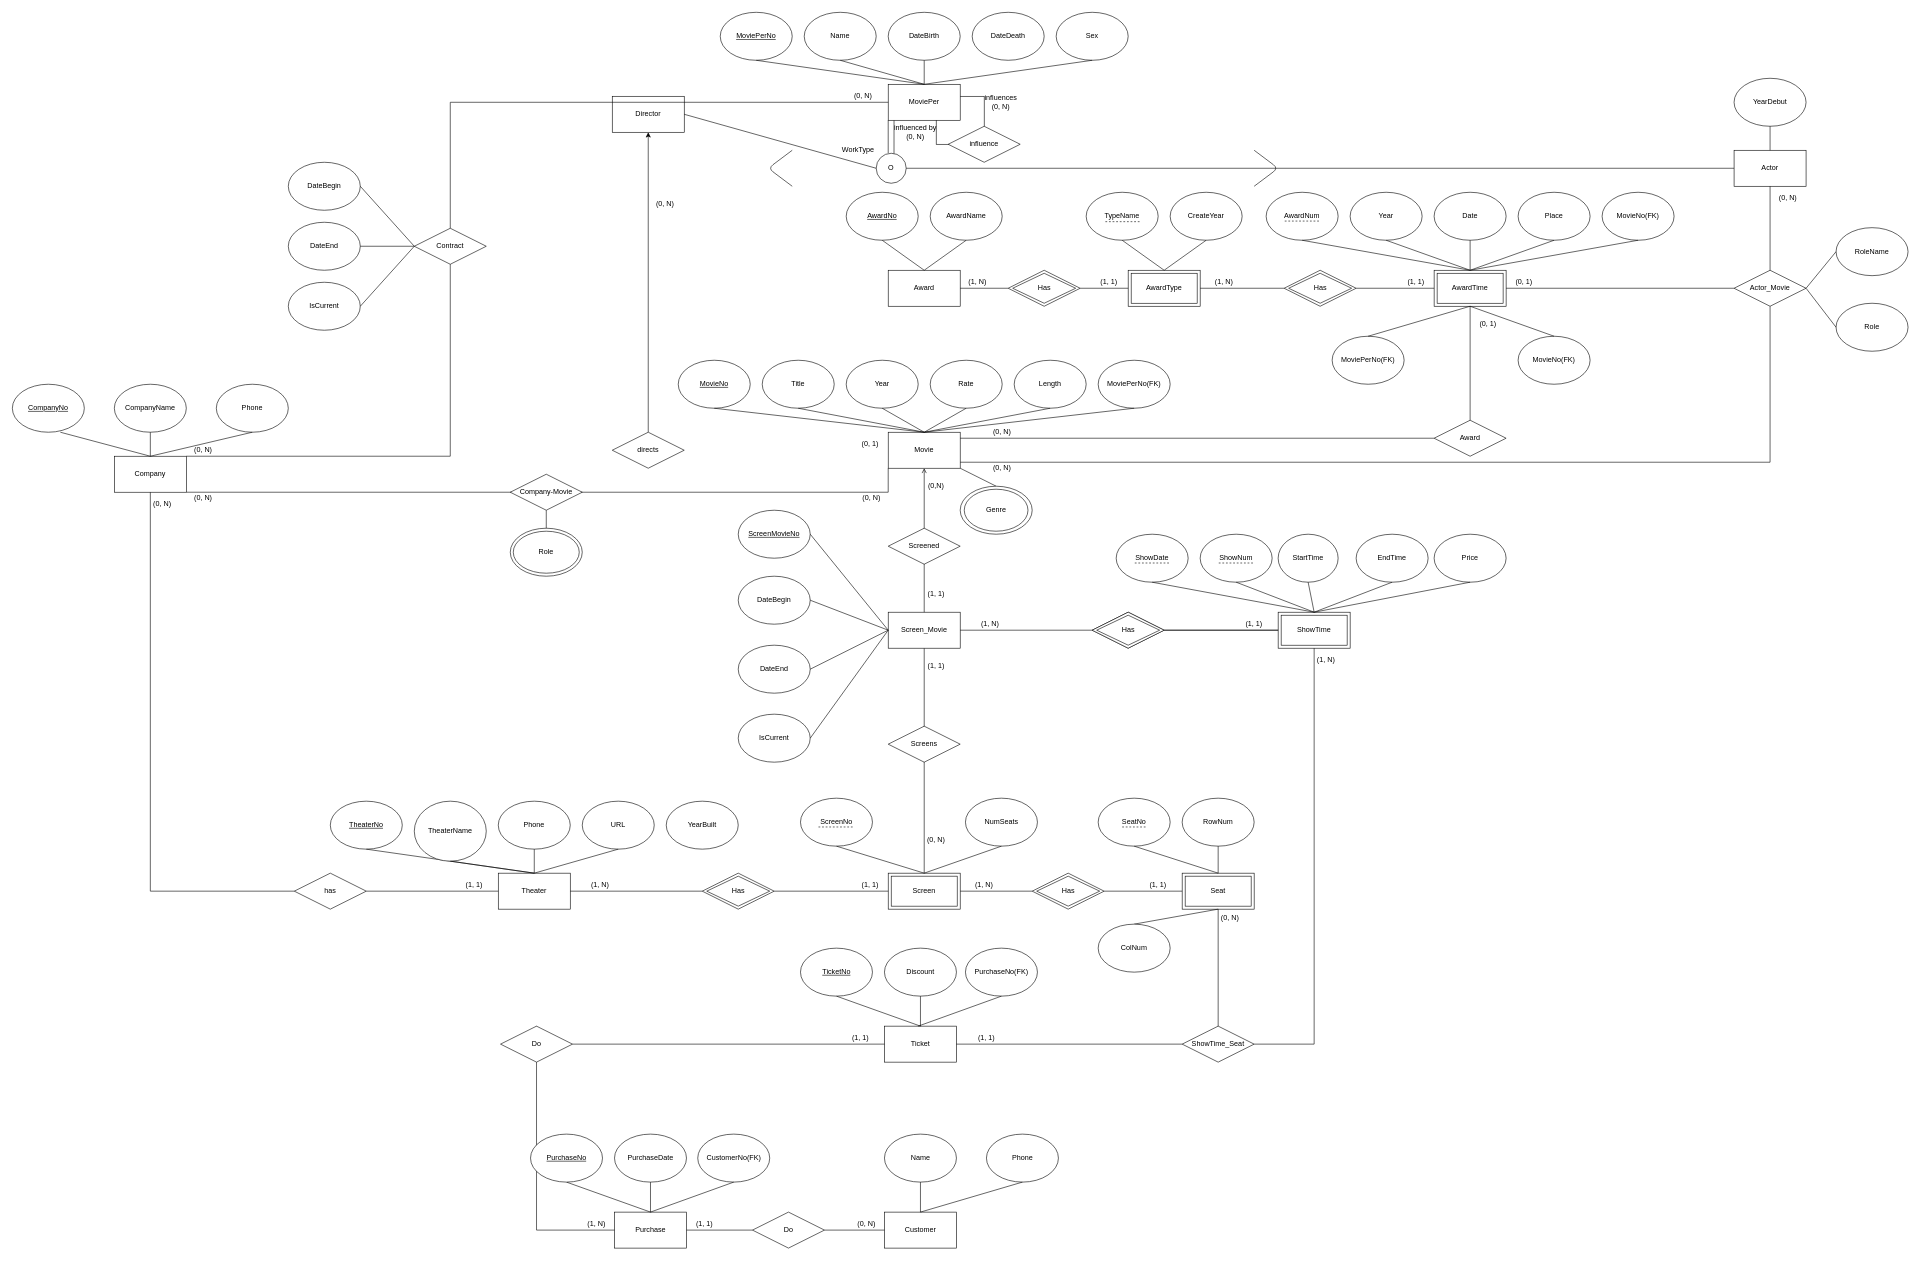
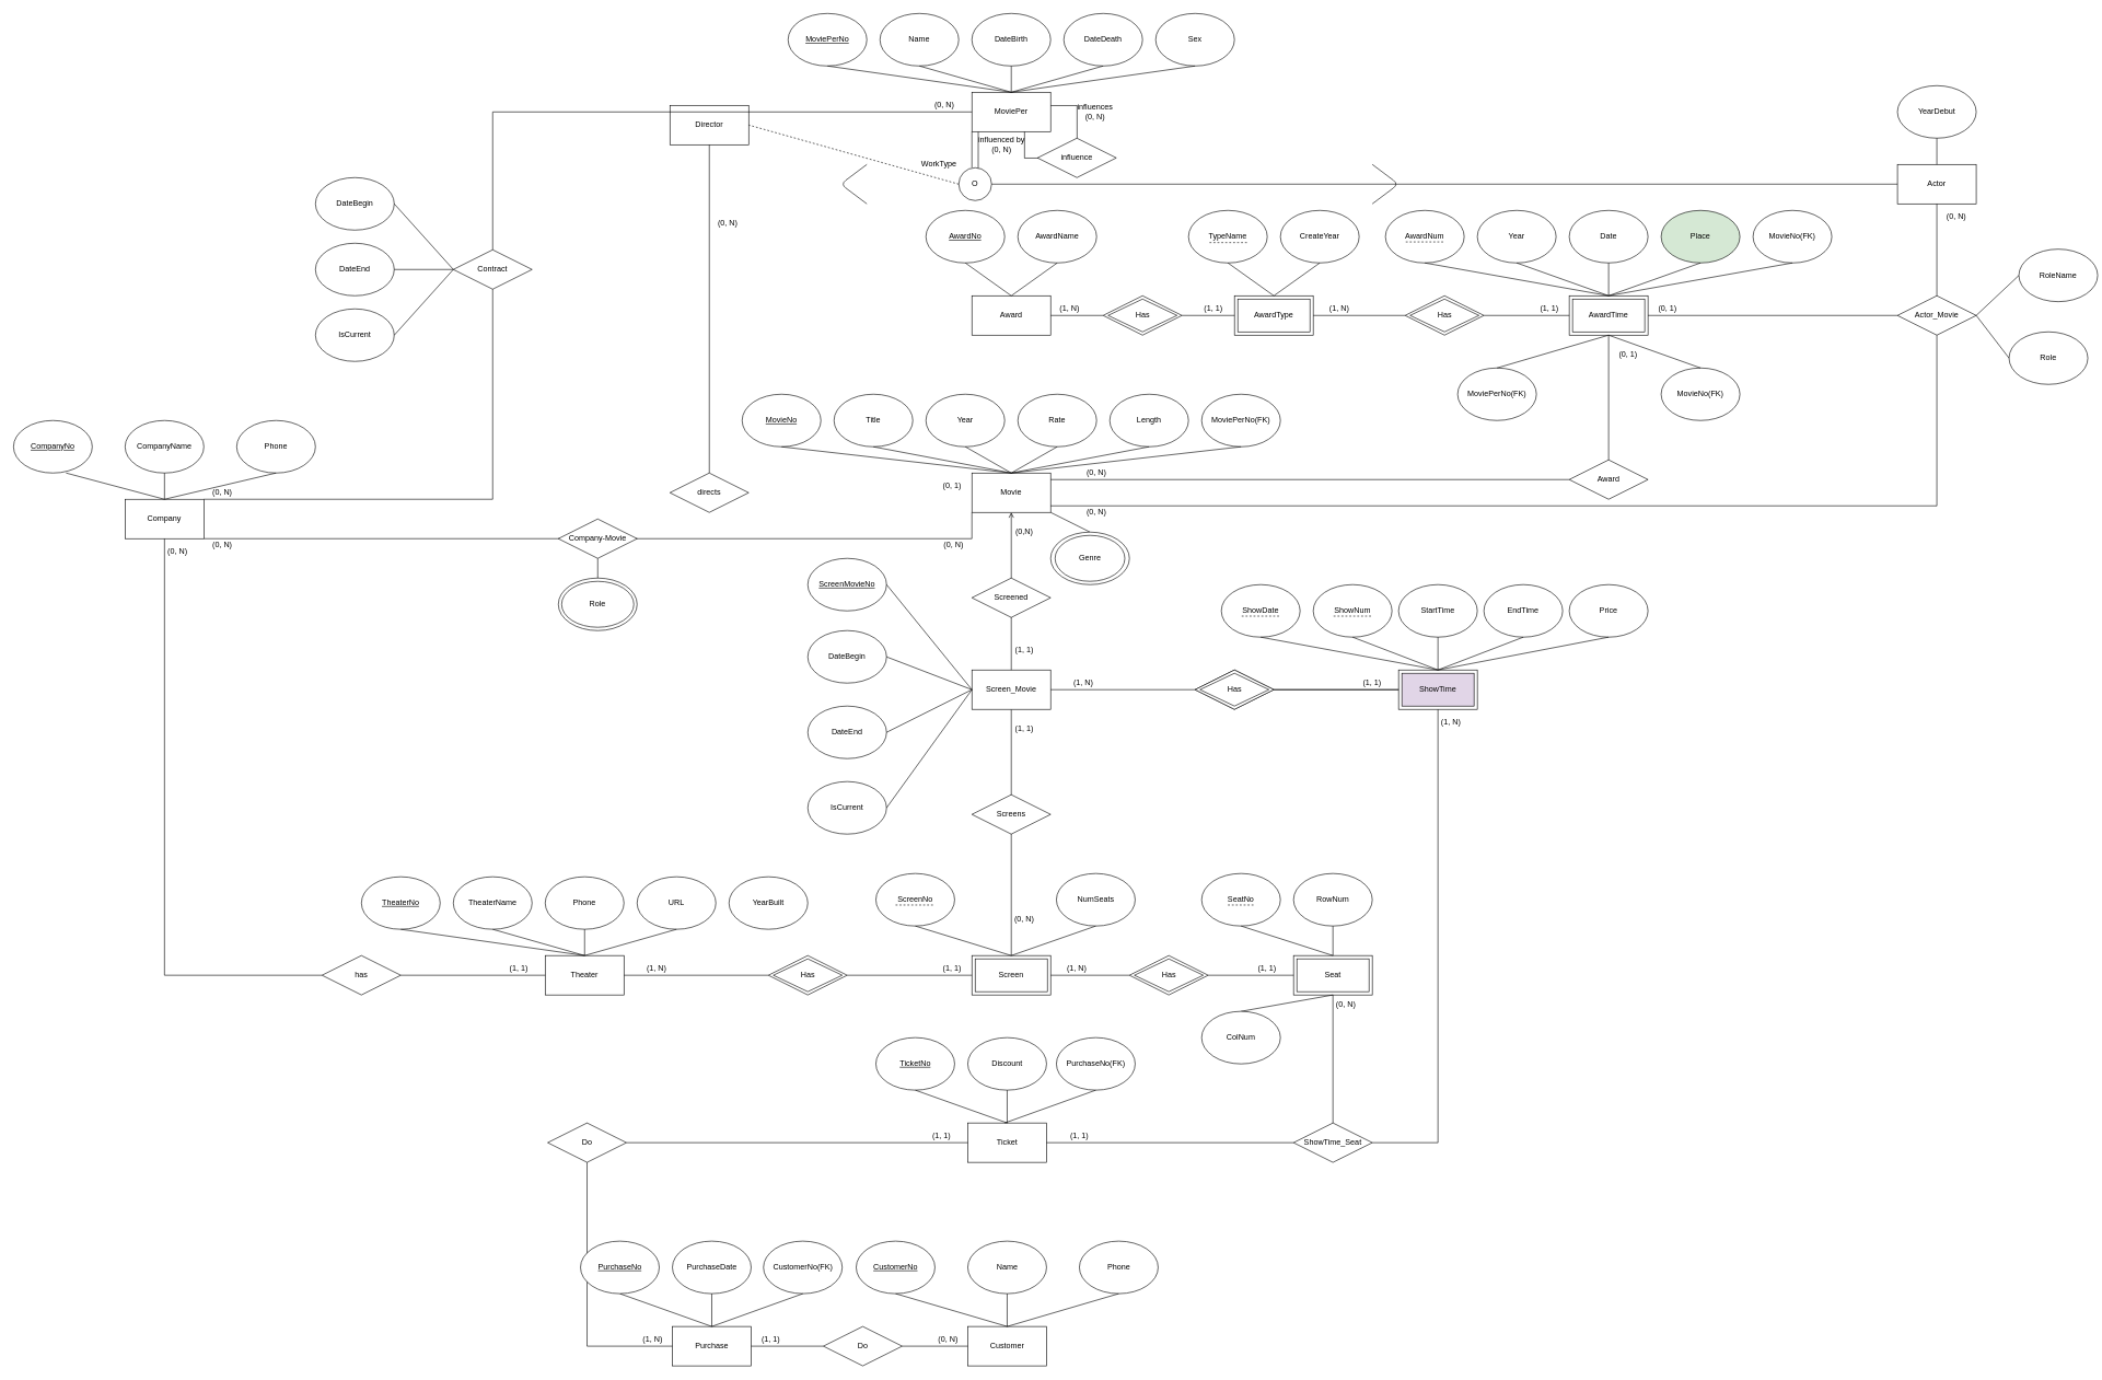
+ <mxCell id="22" value="" style="endArrow=none;html=1;entryX=0.5;entryY=1;entryDx=0;entryDy=0;exitX=0.5;exitY=0;exitDx=0;exitDy=0;" edge="1" parent="1" source="16" target="21"><mxGeometry width="50" height="50" relative="1" as="geometry"><mxPoint x="1720" y="190" as="sourcePoint" /><mxPoint x="1770" y="140" as="targetPoint" /></mxGeometry></mxCell>
- <mxCell id="161" value="" style="endArrow=classic;html=1;entryX=0.5;entryY=1;entryDx=0;entryDy=0;exitX=0.5;exitY=0;exitDx=0;exitDy=0;" edge="1" parent="1" source="162" target="160"><mxGeometry width="50" height="50" relative="1" as="geometry"><mxPoint x="1080" y="720" as="sourcePoint" /><mxPoint x="1490" y="500" as="targetPoint" /></mxGeometry></mxCell>
+ <mxCell id="161" value="" style="endArrow=none;html=1;entryX=0.5;entryY=1;entryDx=0;entryDy=0;exitX=0.5;exitY=0;exitDx=0;exitDy=0;" edge="1" parent="1" source="162" target="160"><mxGeometry width="50" height="50" relative="1" as="geometry"><mxPoint x="1080" y="720" as="sourcePoint" /><mxPoint x="1490" y="500" as="targetPoint" /></mxGeometry></mxCell>
- <mxCell id="246" value="" style="endArrow=none;html=1;entryX=1;entryY=0.5;entryDx=0;entryDy=0;exitX=0;exitY=0.5;exitDx=0;exitDy=0;" edge="1" parent="1" source="242" target="160"><mxGeometry width="50" height="50" relative="1" as="geometry"><mxPoint x="1330" y="520" as="sourcePoint" /><mxPoint x="1380" y="470" as="targetPoint" /></mxGeometry></mxCell>
+ <mxCell id="246" value="" style="endArrow=none;html=1;entryX=1;entryY=0.5;entryDx=0;entryDy=0;exitX=0;exitY=0.5;exitDx=0;exitDy=0;dashed=1;" edge="1" parent="1" source="242" target="160"><mxGeometry width="50" height="50" relative="1" as="geometry"><mxPoint x="1330" y="520" as="sourcePoint" /><mxPoint x="1380" y="470" as="targetPoint" /></mxGeometry></mxCell>
- <mxCell id="103" value="Place" style="ellipse;whiteSpace=wrap;html=1;fontStyle=0" vertex="1" parent="1"><mxGeometry x="2530" y="320" width="120" height="80" as="geometry" /></mxCell>
+ <mxCell id="103" value="Place" style="ellipse;whiteSpace=wrap;html=1;fontStyle=0;fillColor=#d5e8d4;" vertex="1" parent="1"><mxGeometry x="2530" y="320" width="120" height="80" as="geometry" /></mxCell>
- <mxCell id="255" value="RoleName" style="ellipse;whiteSpace=wrap;html=1;rounded=0;shadow=0;glass=0;sketch=0;fillColor=#ffffff;" vertex="1" parent="1"><mxGeometry x="3060" y="379" width="120" height="80" as="geometry" /></mxCell>
+ <mxCell id="255" value="RoleName" style="ellipse;whiteSpace=wrap;html=1;rounded=0;shadow=0;glass=0;sketch=0;fillColor=#ffffff;" vertex="1" parent="1"><mxGeometry x="3075" y="379" width="120" height="80" as="geometry" /></mxCell>
- <mxCell id="133" value="StartTime" style="ellipse;whiteSpace=wrap;html=1;" vertex="1" parent="1"><mxGeometry x="2130" y="890" width="100" height="80" as="geometry" /></mxCell>
+ <mxCell id="133" value="StartTime" style="ellipse;whiteSpace=wrap;html=1;" vertex="1" parent="1"><mxGeometry x="2130" y="890" width="120" height="80" as="geometry" /></mxCell>
- <mxCell id="127" value="ShowTime" style="rounded=0;whiteSpace=wrap;html=1;" vertex="1" parent="1"><mxGeometry x="2135" y="1025" width="110" height="50" as="geometry" /></mxCell>
+ <mxCell id="127" value="ShowTime" style="rounded=0;whiteSpace=wrap;html=1;fillColor=#e1d5e7;" vertex="1" parent="1"><mxGeometry x="2135" y="1025" width="110" height="50" as="geometry" /></mxCell>
- <mxCell id="51" value="TheaterName" style="ellipse;whiteSpace=wrap;html=1;" vertex="1" parent="1"><mxGeometry x="690" y="1335" width="120" height="100" as="geometry" /></mxCell>
+ <mxCell id="51" value="TheaterName" style="ellipse;whiteSpace=wrap;html=1;" vertex="1" parent="1"><mxGeometry x="690" y="1335" width="120" height="80" as="geometry" /></mxCell>
+ <mxCell id="77" value="CustomerNo" style="ellipse;whiteSpace=wrap;html=1;fontStyle=4" vertex="1" parent="1"><mxGeometry x="1303.75" y="1890" width="120" height="80" as="geometry" /></mxCell>
+ <mxCell id="80" value="" style="endArrow=none;html=1;entryX=0.5;entryY=1;entryDx=0;entryDy=0;exitX=0.5;exitY=0;exitDx=0;exitDy=0;" edge="1" parent="1" source="76" target="77"><mxGeometry width="50" height="50" relative="1" as="geometry"><mxPoint x="1513.75" y="2070" as="sourcePoint" /><mxPoint x="1563.75" y="2020" as="targetPoint" /></mxGeometry></mxCell>
